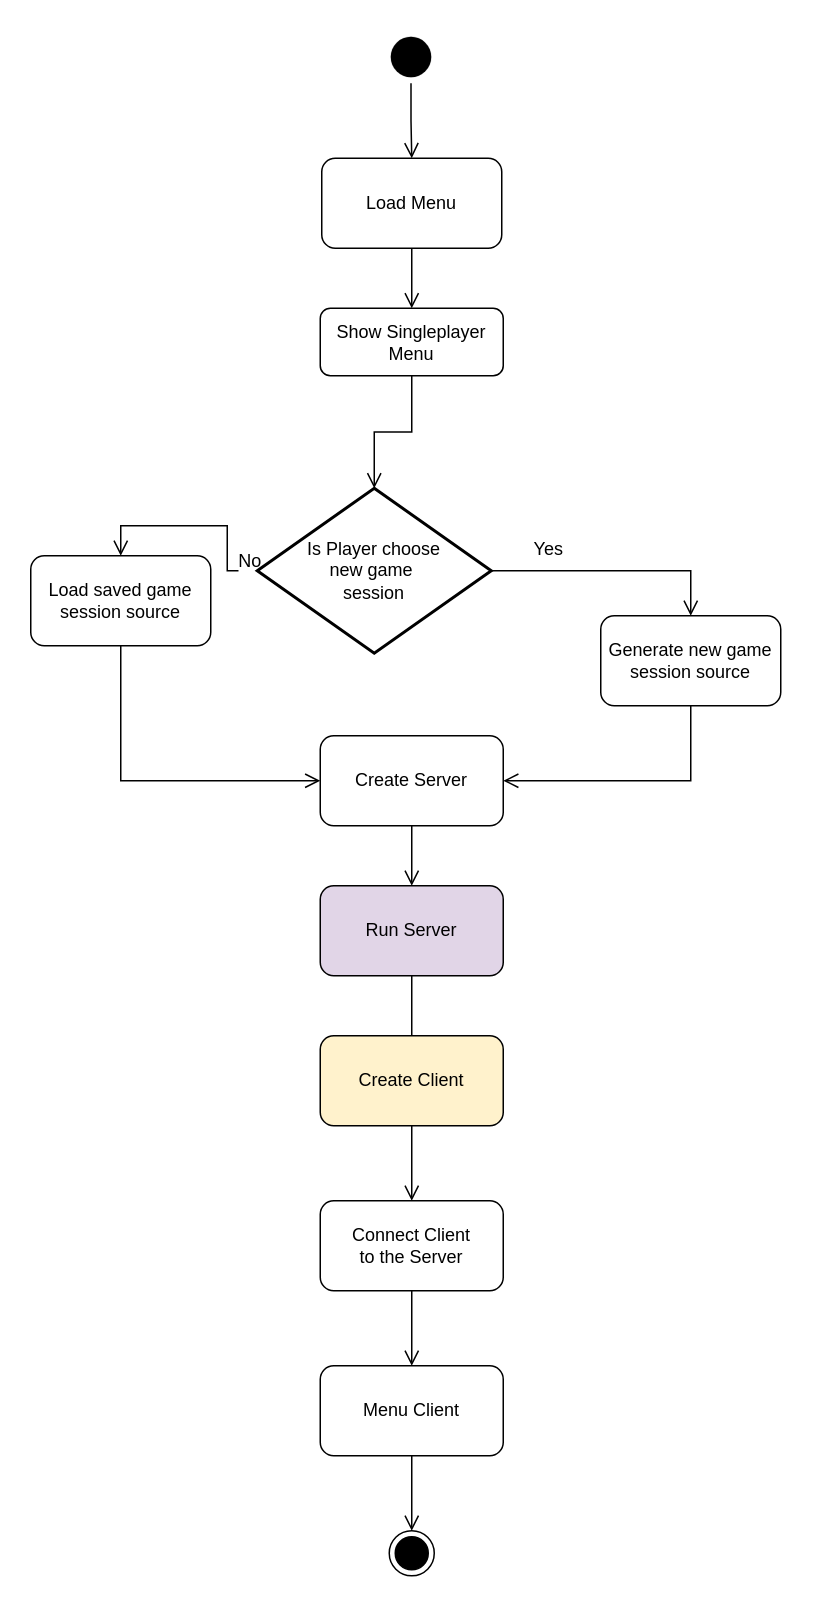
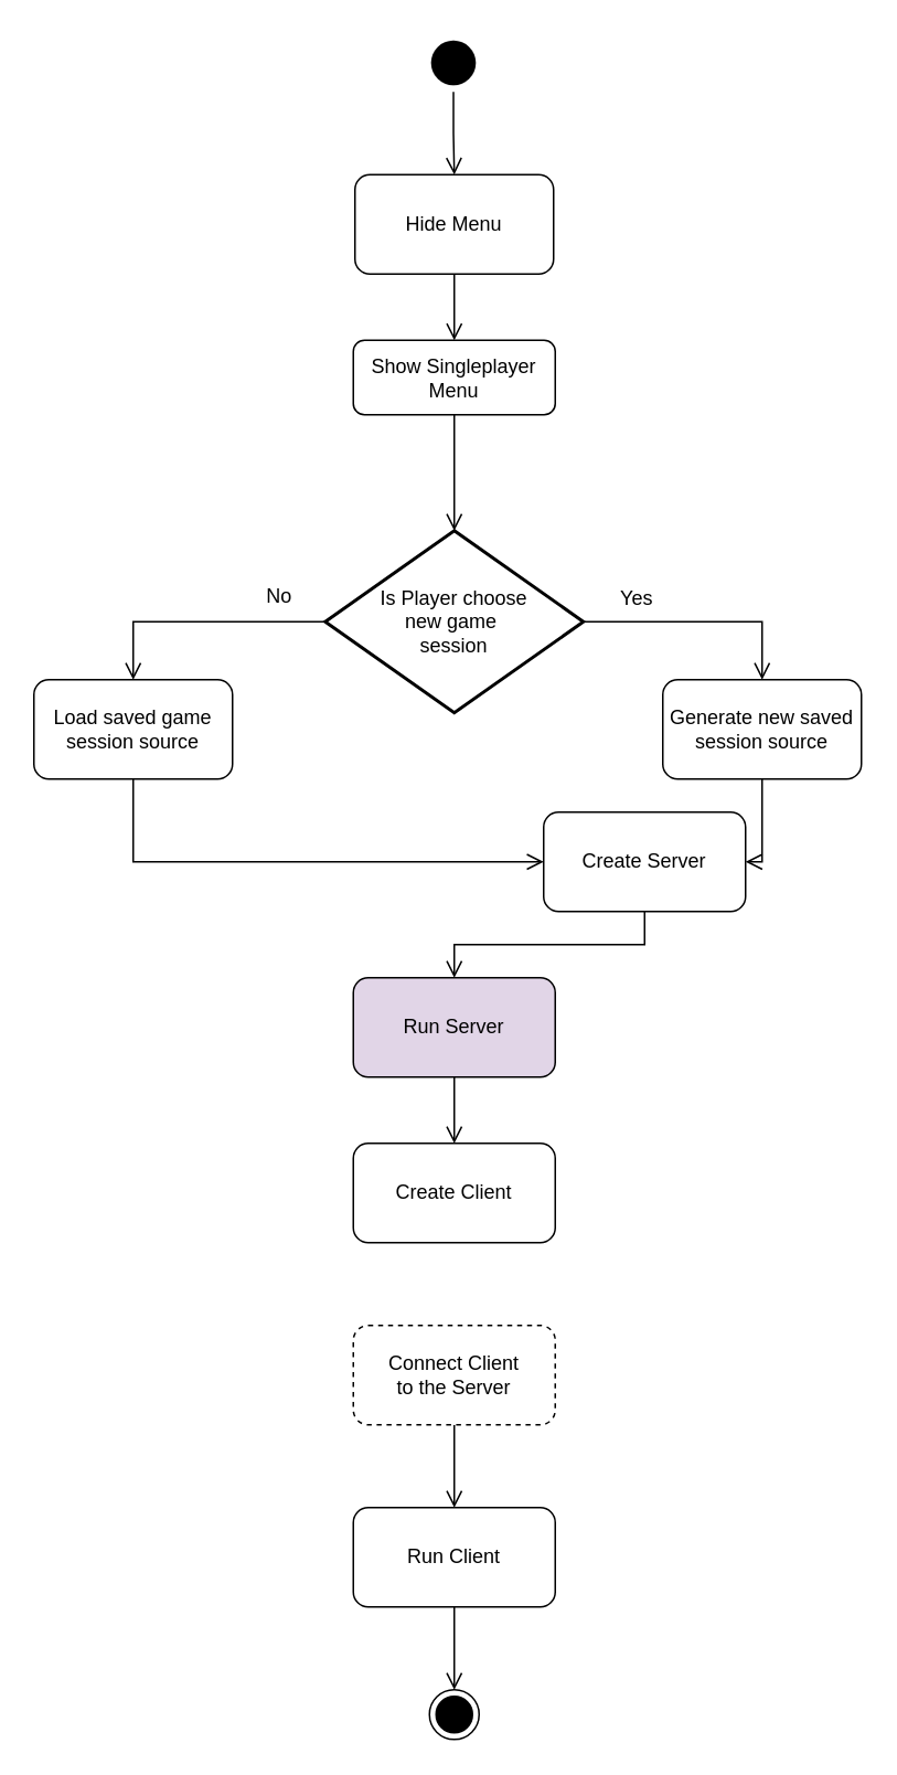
- <mxCell id="5" value="Load&amp;nbsp;Menu" style="rounded=1;whiteSpace=wrap;html=1;strokeColor=#000000;" parent="1" vertex="1"><mxGeometry x="214" y="105" width="120" height="60" as="geometry" /></mxCell>
+ <mxCell id="5" value="Hide&amp;nbsp;Menu" style="rounded=1;whiteSpace=wrap;html=1;strokeColor=#000000;" parent="1" vertex="1"><mxGeometry x="214" y="105" width="120" height="60" as="geometry" /></mxCell>
- <mxCell id="16" value="Is Player choose&lt;br&gt;new game&amp;nbsp;&lt;br&gt;session" style="strokeWidth=2;html=1;shape=mxgraph.flowchart.decision;whiteSpace=wrap;" parent="1" vertex="1"><mxGeometry x="171" y="325" width="156" height="110" as="geometry" /></mxCell>
+ <mxCell id="16" value="Is Player choose&lt;br&gt;new game&amp;nbsp;&lt;br&gt;session" style="strokeWidth=2;html=1;shape=mxgraph.flowchart.decision;whiteSpace=wrap;" parent="1" vertex="1"><mxGeometry x="196" y="320" width="156" height="110" as="geometry" /></mxCell>
- <mxCell id="20" value="&lt;span style=&quot;&quot;&gt;Load saved game session&amp;nbsp;&lt;/span&gt;&lt;span style=&quot;&quot;&gt;source&lt;/span&gt;" style="rounded=1;whiteSpace=wrap;html=1;strokeColor=#000000;strokeWidth=1;" parent="1" vertex="1"><mxGeometry x="20" y="370" width="120" height="60" as="geometry" /></mxCell>
+ <mxCell id="20" value="&lt;span style=&quot;&quot;&gt;Load saved game session&amp;nbsp;&lt;/span&gt;&lt;span style=&quot;&quot;&gt;source&lt;/span&gt;" style="rounded=1;whiteSpace=wrap;html=1;strokeColor=#000000;strokeWidth=1;" parent="1" vertex="1"><mxGeometry x="20" y="410" width="120" height="60" as="geometry" /></mxCell>
- <mxCell id="18" value="&lt;span style=&quot;&quot;&gt;Generate new game session&amp;nbsp;&lt;/span&gt;&lt;span style=&quot;&quot;&gt;source&lt;/span&gt;" style="rounded=1;whiteSpace=wrap;html=1;strokeColor=#000000;strokeWidth=1;" parent="1" vertex="1"><mxGeometry x="400" y="410" width="120" height="60" as="geometry" /></mxCell>
+ <mxCell id="18" value="&lt;span style=&quot;&quot;&gt;Generate new saved session&amp;nbsp;&lt;/span&gt;&lt;span style=&quot;&quot;&gt;source&lt;/span&gt;" style="rounded=1;whiteSpace=wrap;html=1;strokeColor=#000000;strokeWidth=1;" parent="1" vertex="1"><mxGeometry x="400" y="410" width="120" height="60" as="geometry" /></mxCell>
- <mxCell id="9" value="Create Server" style="rounded=1;whiteSpace=wrap;html=1;strokeColor=#000000;" parent="1" vertex="1"><mxGeometry x="213" y="490" width="122" height="60" as="geometry" /></mxCell>
+ <mxCell id="9" value="Create Server" style="rounded=1;whiteSpace=wrap;html=1;strokeColor=#000000;" parent="1" vertex="1"><mxGeometry x="328" y="490" width="122" height="60" as="geometry" /></mxCell>
- <mxCell id="10" style="edgeStyle=orthogonalEdgeStyle;rounded=0;orthogonalLoop=1;jettySize=auto;html=1;entryX=0.5;entryY=0;entryDx=0;entryDy=0;fontSize=12;endArrow=none;endFill=0;endSize=8;strokeColor=#000000;strokeWidth=1;" parent="1" source="11" target="22" edge="1"><mxGeometry relative="1" as="geometry" /></mxCell>
+ <mxCell id="10" style="edgeStyle=orthogonalEdgeStyle;rounded=0;orthogonalLoop=1;jettySize=auto;html=1;entryX=0.5;entryY=0;entryDx=0;entryDy=0;fontSize=12;endArrow=open;endFill=0;endSize=8;strokeColor=#000000;strokeWidth=1;" parent="1" source="11" target="22" edge="1"><mxGeometry relative="1" as="geometry" /></mxCell>
- <mxCell id="22" value="Create Client" style="rounded=1;whiteSpace=wrap;html=1;strokeColor=#000000;fillColor=#fff2cc;" parent="1" vertex="1"><mxGeometry x="213" y="690" width="122" height="60" as="geometry" /></mxCell>
+ <mxCell id="22" value="Create Client" style="rounded=1;whiteSpace=wrap;html=1;strokeColor=#000000;" parent="1" vertex="1"><mxGeometry x="213" y="690" width="122" height="60" as="geometry" /></mxCell>
- <mxCell id="21" style="edgeStyle=orthogonalEdgeStyle;rounded=0;orthogonalLoop=1;jettySize=auto;html=1;entryX=0.5;entryY=0;entryDx=0;entryDy=0;fontSize=12;endArrow=open;endFill=0;endSize=8;strokeColor=#000000;strokeWidth=1;" parent="1" source="22" target="24" edge="1"><mxGeometry relative="1" as="geometry" /></mxCell>
- <mxCell id="24" value="Connect Client &lt;br&gt;to the Server" style="rounded=1;whiteSpace=wrap;html=1;strokeColor=#000000;" parent="1" vertex="1"><mxGeometry x="213" y="800" width="122" height="60" as="geometry" /></mxCell>
+ <mxCell id="24" value="Connect Client &lt;br&gt;to the Server" style="rounded=1;whiteSpace=wrap;html=1;strokeColor=#000000;dashed=1;" parent="1" vertex="1"><mxGeometry x="213" y="800" width="122" height="60" as="geometry" /></mxCell>
- <mxCell id="26" value="Menu Client" style="rounded=1;whiteSpace=wrap;html=1;strokeColor=#000000;" parent="1" vertex="1"><mxGeometry x="213" y="910" width="122" height="60" as="geometry" /></mxCell>
+ <mxCell id="26" value="Run Client" style="rounded=1;whiteSpace=wrap;html=1;strokeColor=#000000;" parent="1" vertex="1"><mxGeometry x="213" y="910" width="122" height="60" as="geometry" /></mxCell>
